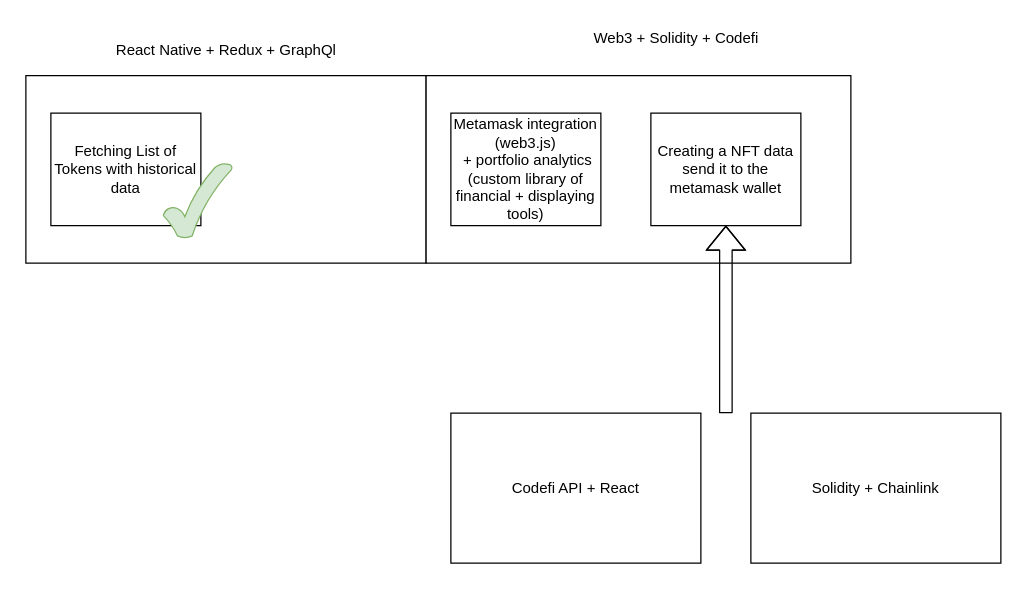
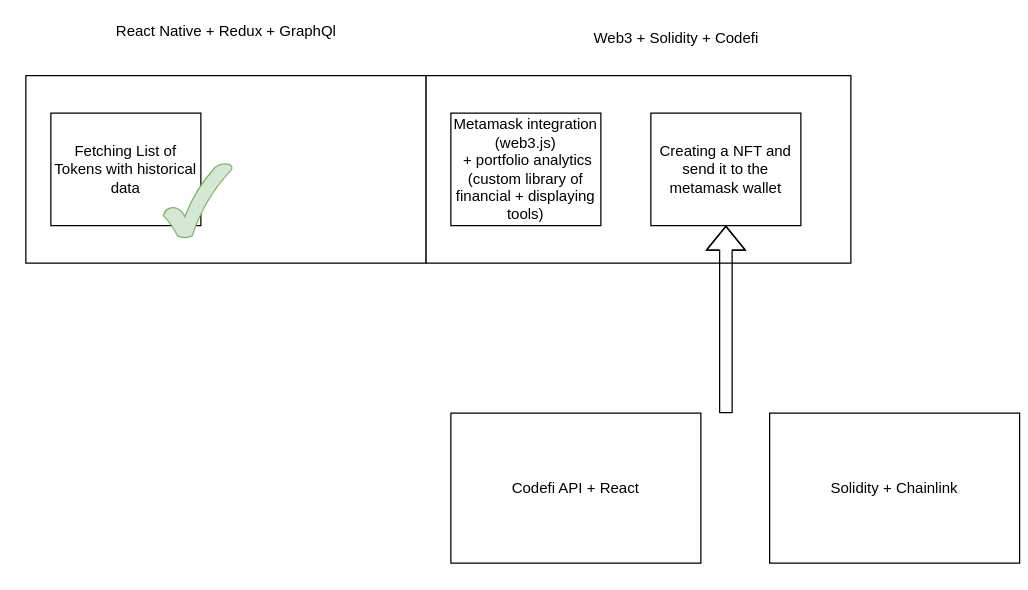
- <mxCell id="7" value="React Native + Redux&amp;nbsp;+ GraphQl" style="text;html=1;align=center;verticalAlign=middle;resizable=0;points=[];autosize=1;" parent="1" vertex="1"><mxGeometry x="85" y="30" width="190" height="20" as="geometry" /></mxCell>
+ <mxCell id="7" value="React Native + Redux&amp;nbsp;+ GraphQl" style="text;html=1;align=center;verticalAlign=middle;resizable=0;points=[];autosize=1;" parent="1" vertex="1"><mxGeometry x="85" y="15" width="190" height="20" as="geometry" /></mxCell>
- <mxCell id="6" value="Creating a NFT data send it to the metamask wallet" style="rounded=0;whiteSpace=wrap;html=1;" parent="1" vertex="1"><mxGeometry x="520" y="90" width="120" height="90" as="geometry" /></mxCell>
+ <mxCell id="6" value="Creating a NFT and send it to the metamask wallet" style="rounded=0;whiteSpace=wrap;html=1;" parent="1" vertex="1"><mxGeometry x="520" y="90" width="120" height="90" as="geometry" /></mxCell>
- <mxCell id="12" value="Solidity + Chainlink" style="rounded=0;whiteSpace=wrap;html=1;" vertex="1" parent="1"><mxGeometry x="600" y="330" width="200" height="120" as="geometry" /></mxCell>
+ <mxCell id="12" value="Solidity + Chainlink" style="rounded=0;whiteSpace=wrap;html=1;" vertex="1" parent="1"><mxGeometry x="615" y="330" width="200" height="120" as="geometry" /></mxCell>
